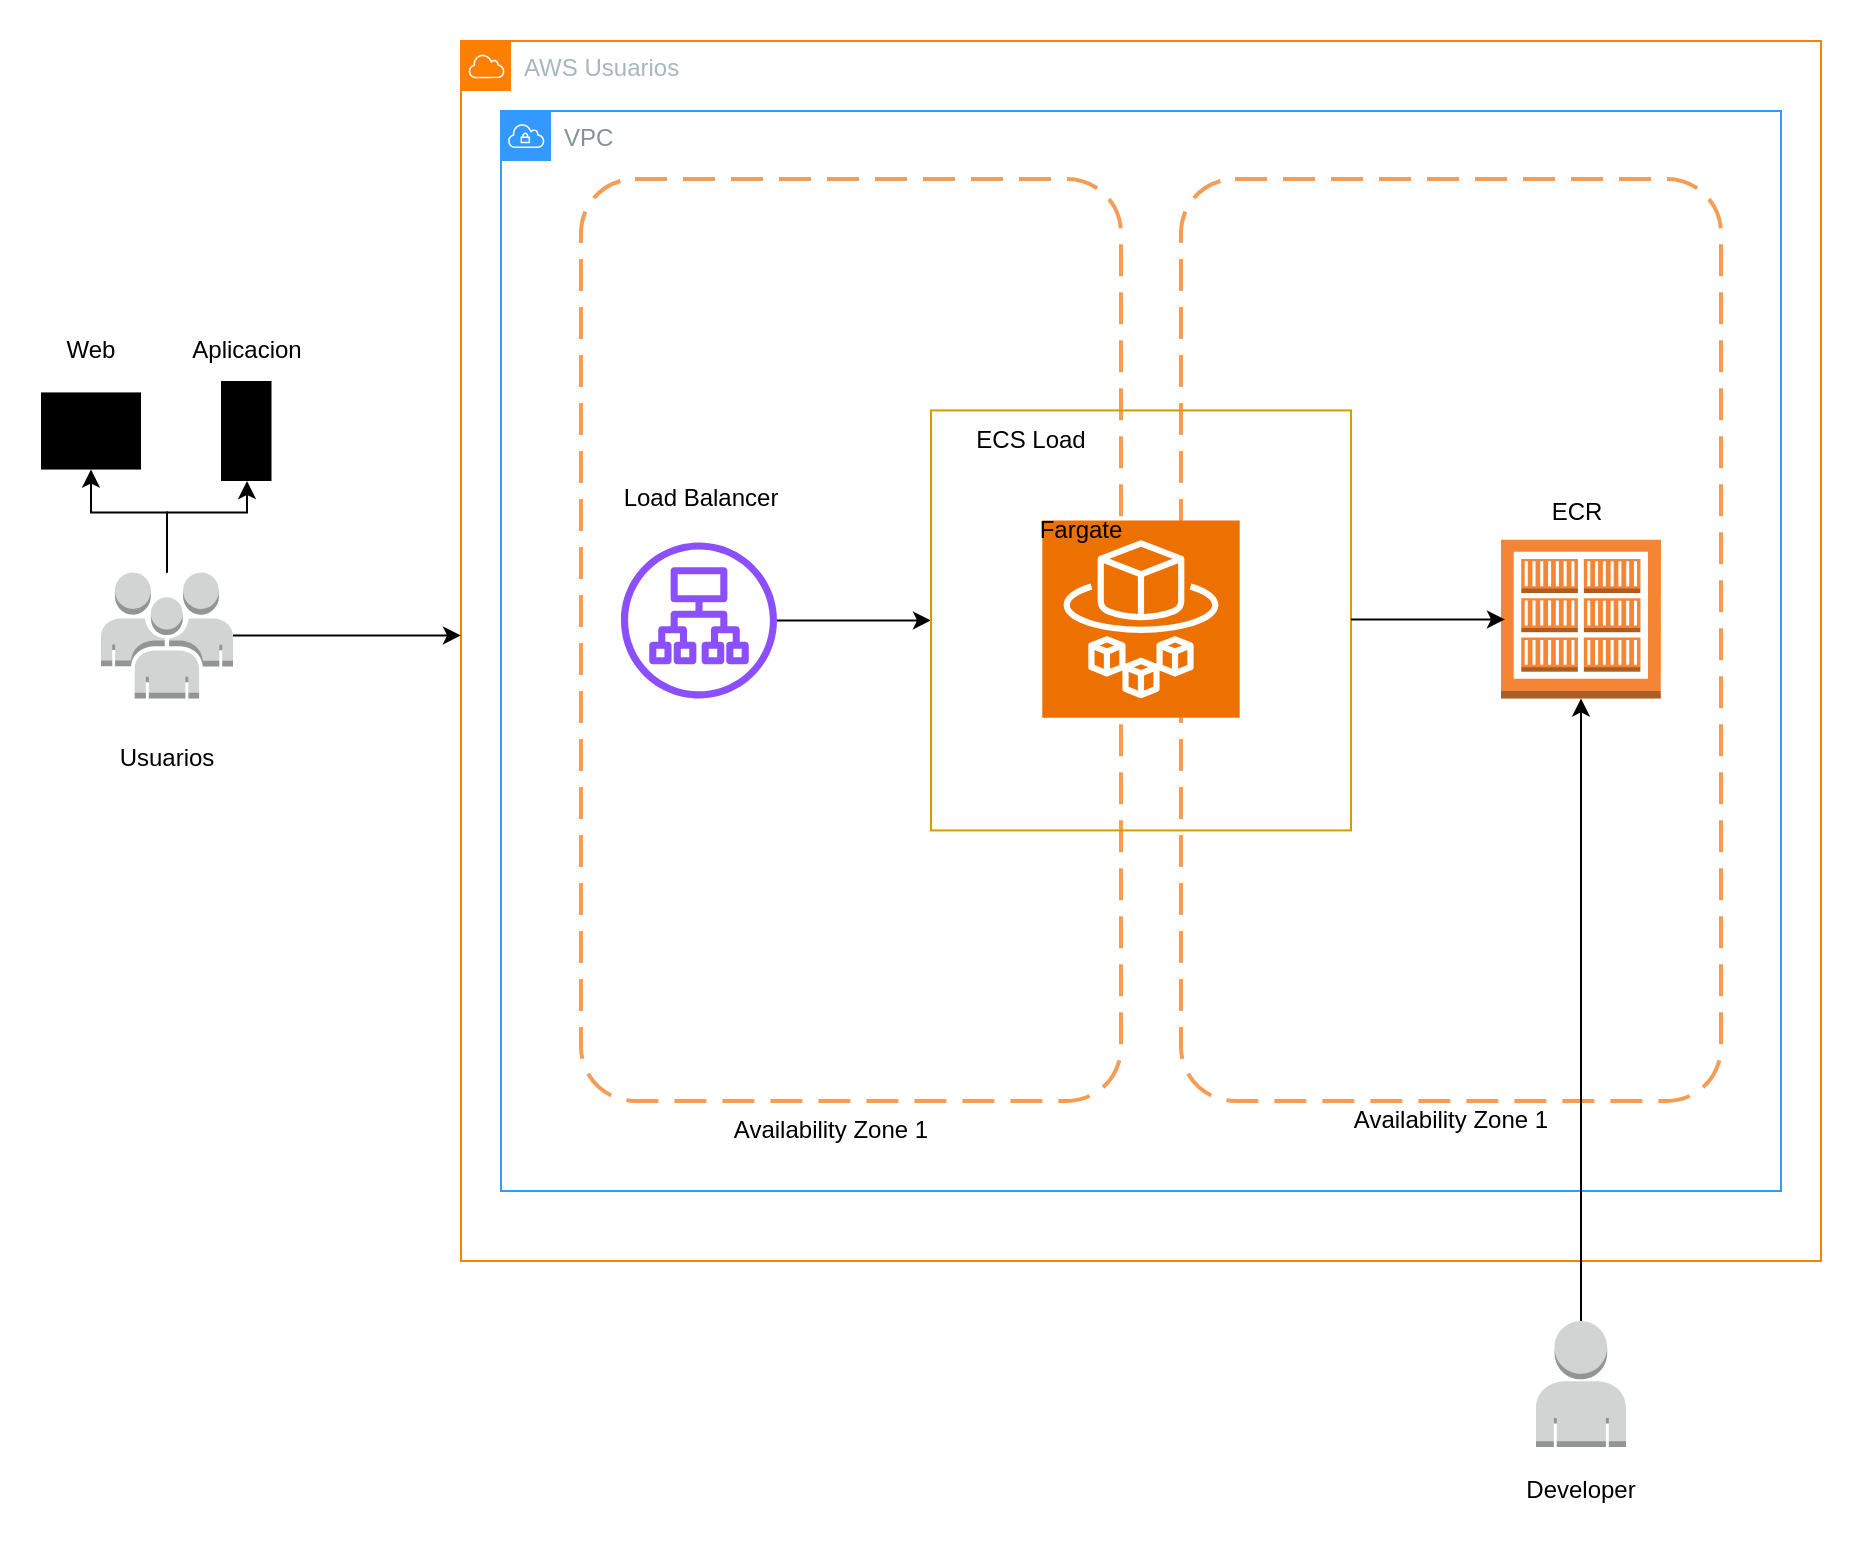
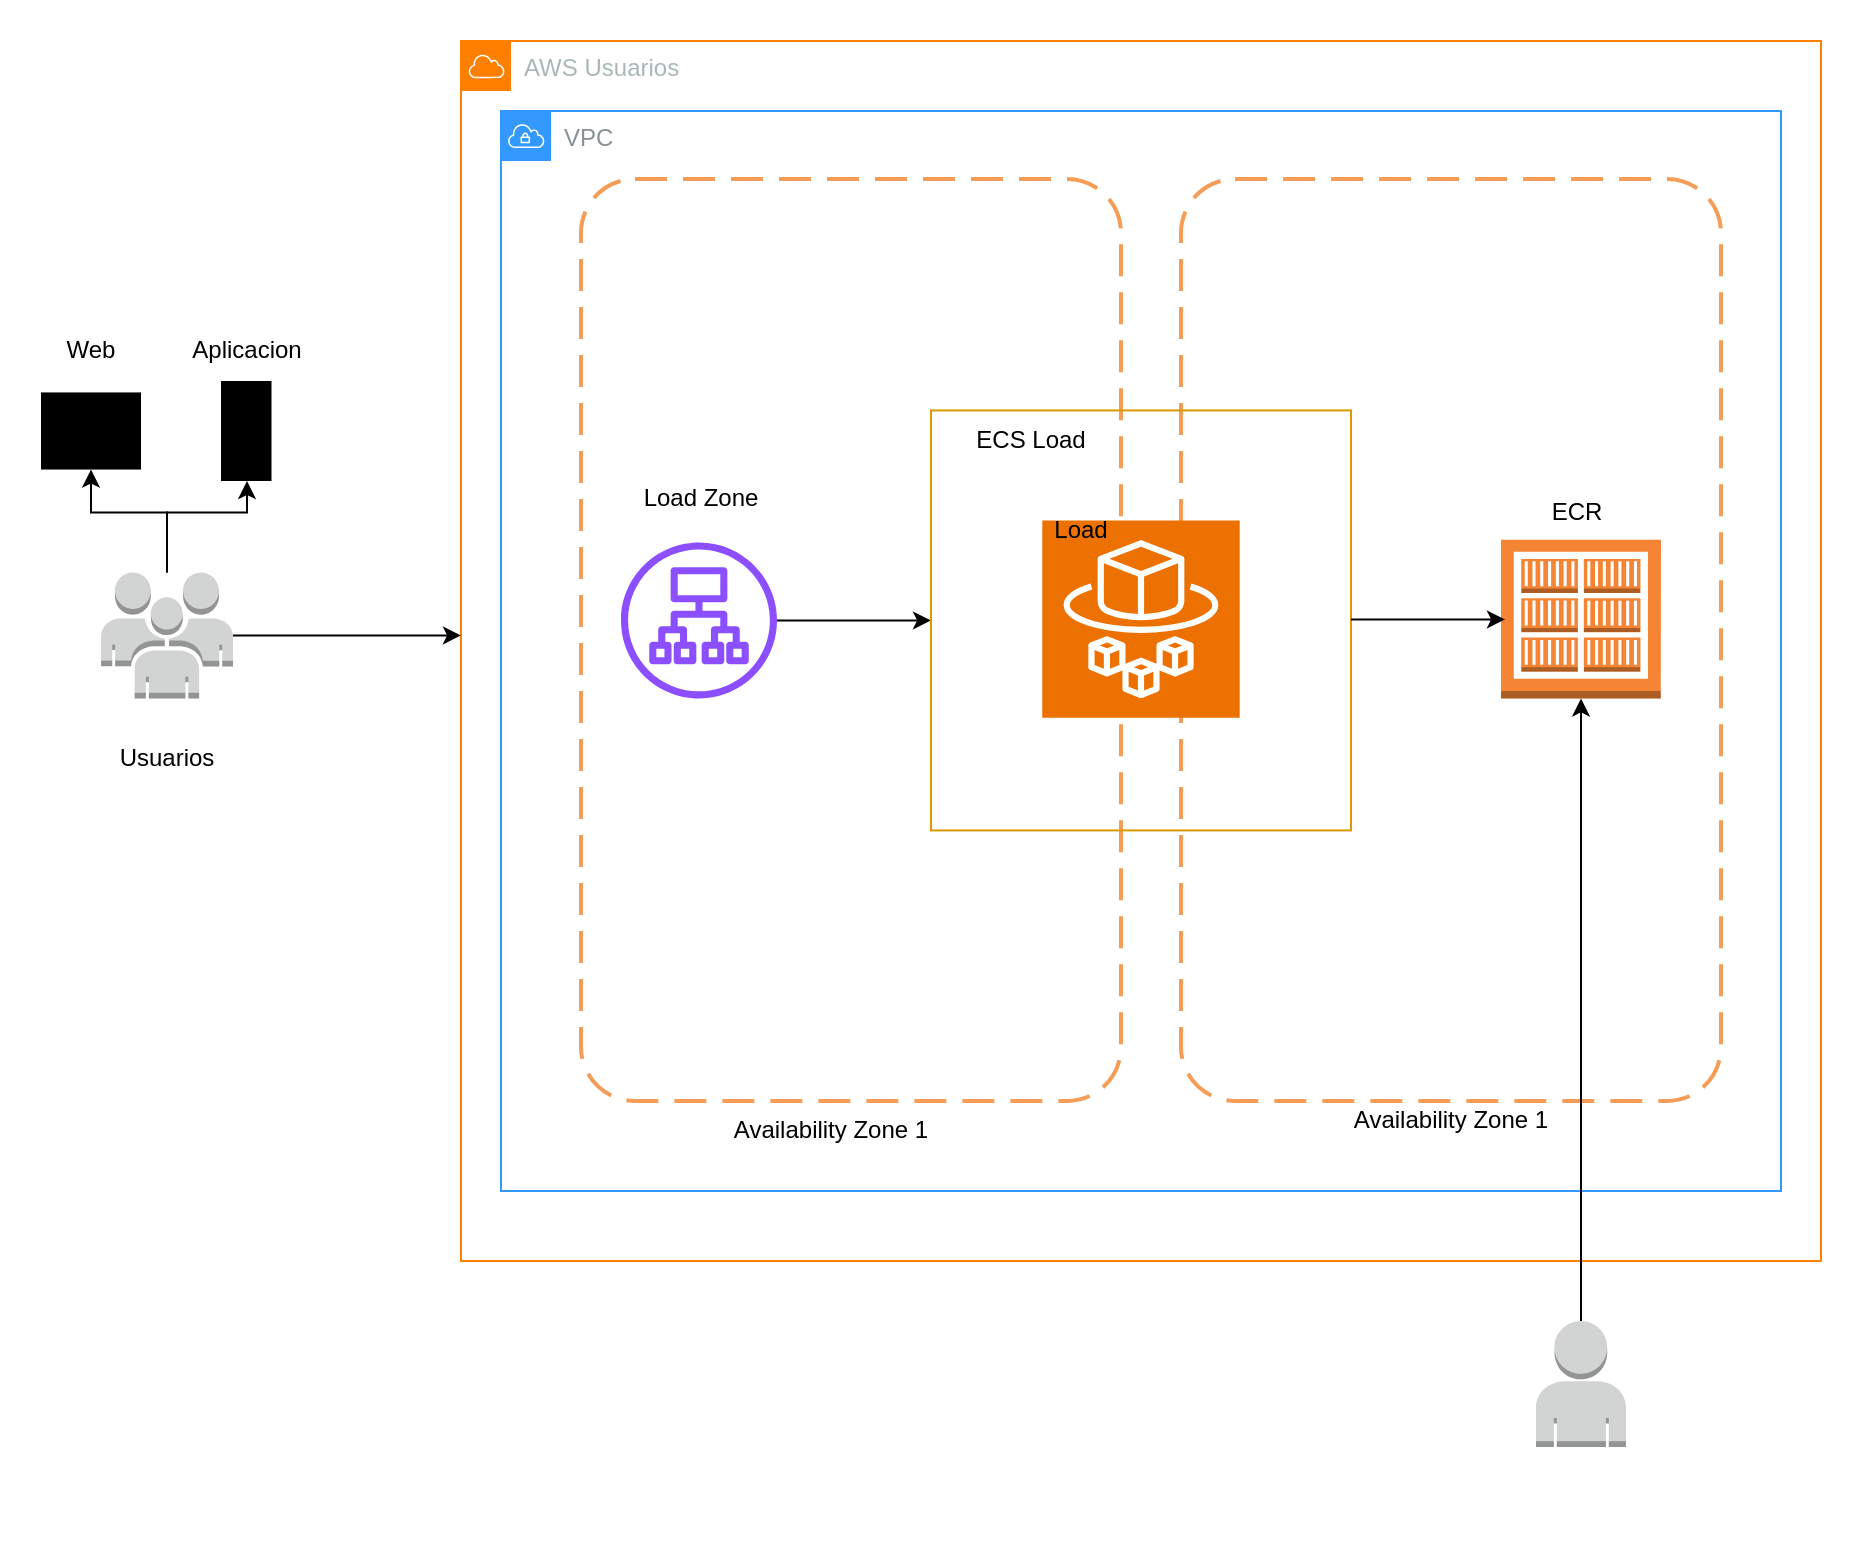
- <mxCell id="24" value="Load Balancer" style="text;html=1;align=center;verticalAlign=middle;resizable=0;points=[];autosize=1;strokeColor=none;fillColor=none;" vertex="1" parent="1"><mxGeometry x="300" y="234.28" width="100" height="30" as="geometry" /></mxCell>
+ <mxCell id="24" value="Load Zone" style="text;html=1;align=center;verticalAlign=middle;resizable=0;points=[];autosize=1;strokeColor=none;fillColor=none;" vertex="1" parent="1"><mxGeometry x="300" y="234.28" width="100" height="30" as="geometry" /></mxCell>
- <mxCell id="26" value="Fargate" style="text;html=1;align=center;verticalAlign=middle;resizable=0;points=[];autosize=1;strokeColor=none;fillColor=none;" vertex="1" parent="1"><mxGeometry x="510" y="250" width="60" height="30" as="geometry" /></mxCell>
+ <mxCell id="26" value="Load" style="text;html=1;align=center;verticalAlign=middle;resizable=0;points=[];autosize=1;strokeColor=none;fillColor=none;" vertex="1" parent="1"><mxGeometry x="510" y="250" width="60" height="30" as="geometry" /></mxCell>
- <mxCell id="19" value="Developer" style="text;html=1;align=center;verticalAlign=middle;resizable=0;points=[];autosize=1;strokeColor=none;fillColor=none;" vertex="1" parent="1"><mxGeometry x="750" y="730" width="80" height="30" as="geometry" /></mxCell>
